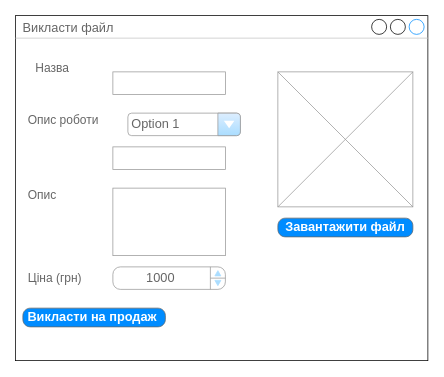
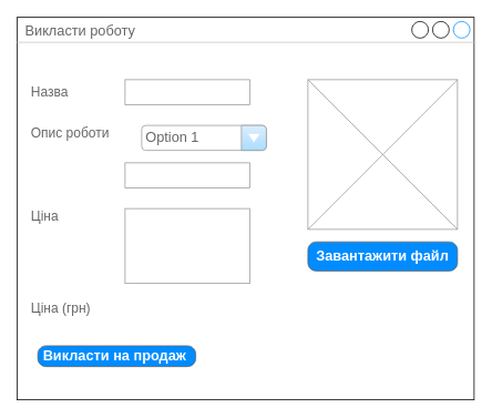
- <mxCell id="2" value="Викласти файл" style="strokeWidth=1;shadow=0;dashed=0;align=center;html=1;shape=mxgraph.mockup.containers.window;align=left;verticalAlign=top;spacingLeft=8;strokeColor2=#008cff;strokeColor3=#c4c4c4;fontColor=#666666;mainText=;fontSize=17;labelBackgroundColor=none;" vertex="1" parent="1"><mxGeometry x="20" y="20" width="550" height="460" as="geometry" /></mxCell>
+ <mxCell id="2" value="Викласти роботу" style="strokeWidth=1;shadow=0;dashed=0;align=center;html=1;shape=mxgraph.mockup.containers.window;align=left;verticalAlign=top;spacingLeft=8;strokeColor2=#008cff;strokeColor3=#c4c4c4;fontColor=#666666;mainText=;fontSize=17;labelBackgroundColor=none;" vertex="1" parent="1"><mxGeometry x="20" y="20" width="550" height="460" as="geometry" /></mxCell>
- <mxCell id="8" value="&lt;font style=&quot;font-size: 16px;&quot;&gt;Назва&lt;br&gt;&lt;/font&gt;" style="strokeWidth=1;shadow=0;dashed=0;align=center;html=1;shape=mxgraph.mockup.forms.anchor;fontSize=17;fontColor=#666666;align=left;spacingLeft=5;resizeWidth=1;" vertex="1" parent="1"><mxGeometry x="40" y="80" width="70" height="20" as="geometry" /></mxCell>
+ <mxCell id="8" value="&lt;font style=&quot;font-size: 16px;&quot;&gt;Назва&lt;br&gt;&lt;/font&gt;" style="strokeWidth=1;shadow=0;dashed=0;align=center;html=1;shape=mxgraph.mockup.forms.anchor;fontSize=17;fontColor=#666666;align=left;spacingLeft=5;resizeWidth=1;" vertex="1" parent="1"><mxGeometry x="30" y="100" width="70" height="20" as="geometry" /></mxCell>
- <mxCell id="12" value="&lt;font style=&quot;font-size: 16px;&quot;&gt;Опис&lt;br&gt;&lt;/font&gt;" style="strokeWidth=1;shadow=0;dashed=0;align=center;html=1;shape=mxgraph.mockup.forms.anchor;fontSize=17;fontColor=#666666;align=left;spacingLeft=5;resizeWidth=1;" vertex="1" parent="1"><mxGeometry x="30" y="250" width="120" height="20" as="geometry" /></mxCell>
+ <mxCell id="12" value="&lt;font style=&quot;font-size: 16px;&quot;&gt;Ціна&lt;br&gt;&lt;/font&gt;" style="strokeWidth=1;shadow=0;dashed=0;align=center;html=1;shape=mxgraph.mockup.forms.anchor;fontSize=17;fontColor=#666666;align=left;spacingLeft=5;resizeWidth=1;" vertex="1" parent="1"><mxGeometry x="30" y="250" width="120" height="20" as="geometry" /></mxCell>
- <mxCell id="4" value="Завантажити файл" style="strokeWidth=1;shadow=0;dashed=0;align=center;html=1;shape=mxgraph.mockup.buttons.button;strokeColor=#666666;fontColor=#ffffff;mainText=;buttonStyle=round;fontSize=17;fontStyle=1;fillColor=#008cff;whiteSpace=wrap;fillStyle=auto;" vertex="1" parent="1"><mxGeometry x="370" y="290" width="180" height="25" as="geometry" /></mxCell>
+ <mxCell id="4" value="Завантажити файл" style="strokeWidth=1;shadow=0;dashed=0;align=center;html=1;shape=mxgraph.mockup.buttons.button;strokeColor=#666666;fontColor=#ffffff;mainText=;buttonStyle=round;fontSize=17;fontStyle=1;fillColor=#008cff;whiteSpace=wrap;fillStyle=auto;" vertex="1" parent="1"><mxGeometry x="370" y="290" width="180" height="35" as="geometry" /></mxCell>
- <mxCell id="5" value="&lt;table cellpadding=&quot;0&quot; cellspacing=&quot;0&quot; style=&quot;width:100%;height:100%;&quot;&gt;&lt;tbody&gt;&lt;tr&gt;&lt;td style=&quot;width:85%&quot;&gt;1000&lt;/td&gt;&lt;td style=&quot;width:15%&quot;&gt;&lt;/td&gt;&lt;/tr&gt;&lt;/tbody&gt;&lt;/table&gt;" style="strokeWidth=1;shadow=0;dashed=0;align=center;html=1;shape=mxgraph.mockup.forms.spinner;strokeColor=#999999;spinLayout=right;spinStyle=normal;adjStyle=triangle;fillColor=#aaddff;fontSize=17;fontColor=#666666;mainText=;html=1;overflow=fill;fillStyle=auto;" vertex="1" parent="1"><mxGeometry x="150" y="355" width="150" height="30" as="geometry" /></mxCell>
- <mxCell id="14" value="Викласти на продаж&amp;nbsp;" style="strokeWidth=1;shadow=0;dashed=0;align=center;html=1;shape=mxgraph.mockup.buttons.button;strokeColor=#666666;fontColor=#ffffff;mainText=;buttonStyle=round;fontSize=17;fontStyle=1;fillColor=#008cff;whiteSpace=wrap;fillStyle=auto;" vertex="1" parent="1"><mxGeometry x="30" y="410" width="190" height="25" as="geometry" /></mxCell>
+ <mxCell id="14" value="Викласти на продаж&amp;nbsp;" style="strokeWidth=1;shadow=0;dashed=0;align=center;html=1;shape=mxgraph.mockup.buttons.button;strokeColor=#666666;fontColor=#ffffff;mainText=;buttonStyle=round;fontSize=17;fontStyle=1;fillColor=#008cff;whiteSpace=wrap;fillStyle=auto;" vertex="1" parent="1"><mxGeometry x="45" y="415" width="190" height="25" as="geometry" /></mxCell>
